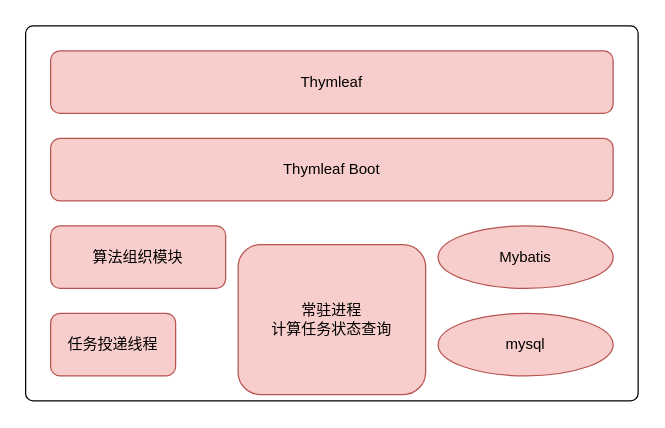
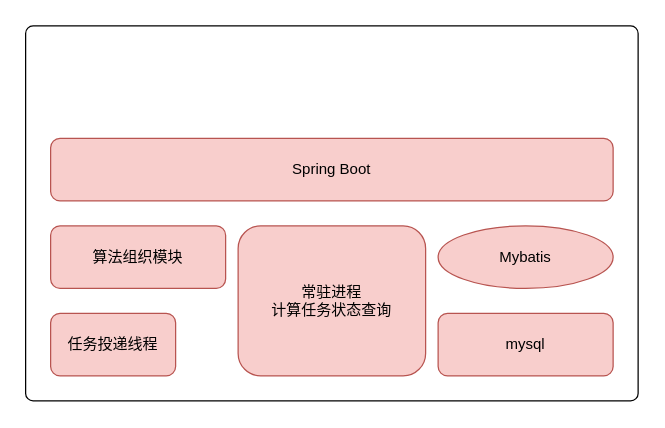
- <mxCell id="3" value="Thymleaf" style="rounded=1;whiteSpace=wrap;html=1;fillColor=#f8cecc;strokeColor=#b85450;" vertex="1" parent="1"><mxGeometry x="40" y="40" width="450" height="50" as="geometry" /></mxCell>
- <mxCell id="4" value="Thymleaf Boot" style="rounded=1;whiteSpace=wrap;html=1;fillColor=#f8cecc;strokeColor=#b85450;" vertex="1" parent="1"><mxGeometry x="40" y="110" width="450" height="50" as="geometry" /></mxCell>
+ <mxCell id="4" value="Spring Boot" style="rounded=1;whiteSpace=wrap;html=1;fillColor=#f8cecc;strokeColor=#b85450;" vertex="1" parent="1"><mxGeometry x="40" y="110" width="450" height="50" as="geometry" /></mxCell>
- <mxCell id="9" value="常驻进程&lt;br&gt;计算任务状态查询&lt;br&gt;" style="rounded=1;whiteSpace=wrap;html=1;fillColor=#f8cecc;strokeColor=#b85450;" vertex="1" parent="1"><mxGeometry x="190" y="195" width="150" height="120" as="geometry" /></mxCell>
+ <mxCell id="9" value="常驻进程&lt;br&gt;计算任务状态查询&lt;br&gt;" style="rounded=1;whiteSpace=wrap;html=1;fillColor=#f8cecc;strokeColor=#b85450;" vertex="1" parent="1"><mxGeometry x="190" y="180" width="150" height="120" as="geometry" /></mxCell>
- <mxCell id="6" value="mysql" style="ellipse;whiteSpace=wrap;html=1;fillColor=#f8cecc;strokeColor=#b85450;" vertex="1" parent="1"><mxGeometry x="350" y="250" width="140" height="50" as="geometry" /></mxCell>
+ <mxCell id="6" value="mysql" style="rounded=1;whiteSpace=wrap;html=1;fillColor=#f8cecc;strokeColor=#b85450;" vertex="1" parent="1"><mxGeometry x="350" y="250" width="140" height="50" as="geometry" /></mxCell>
